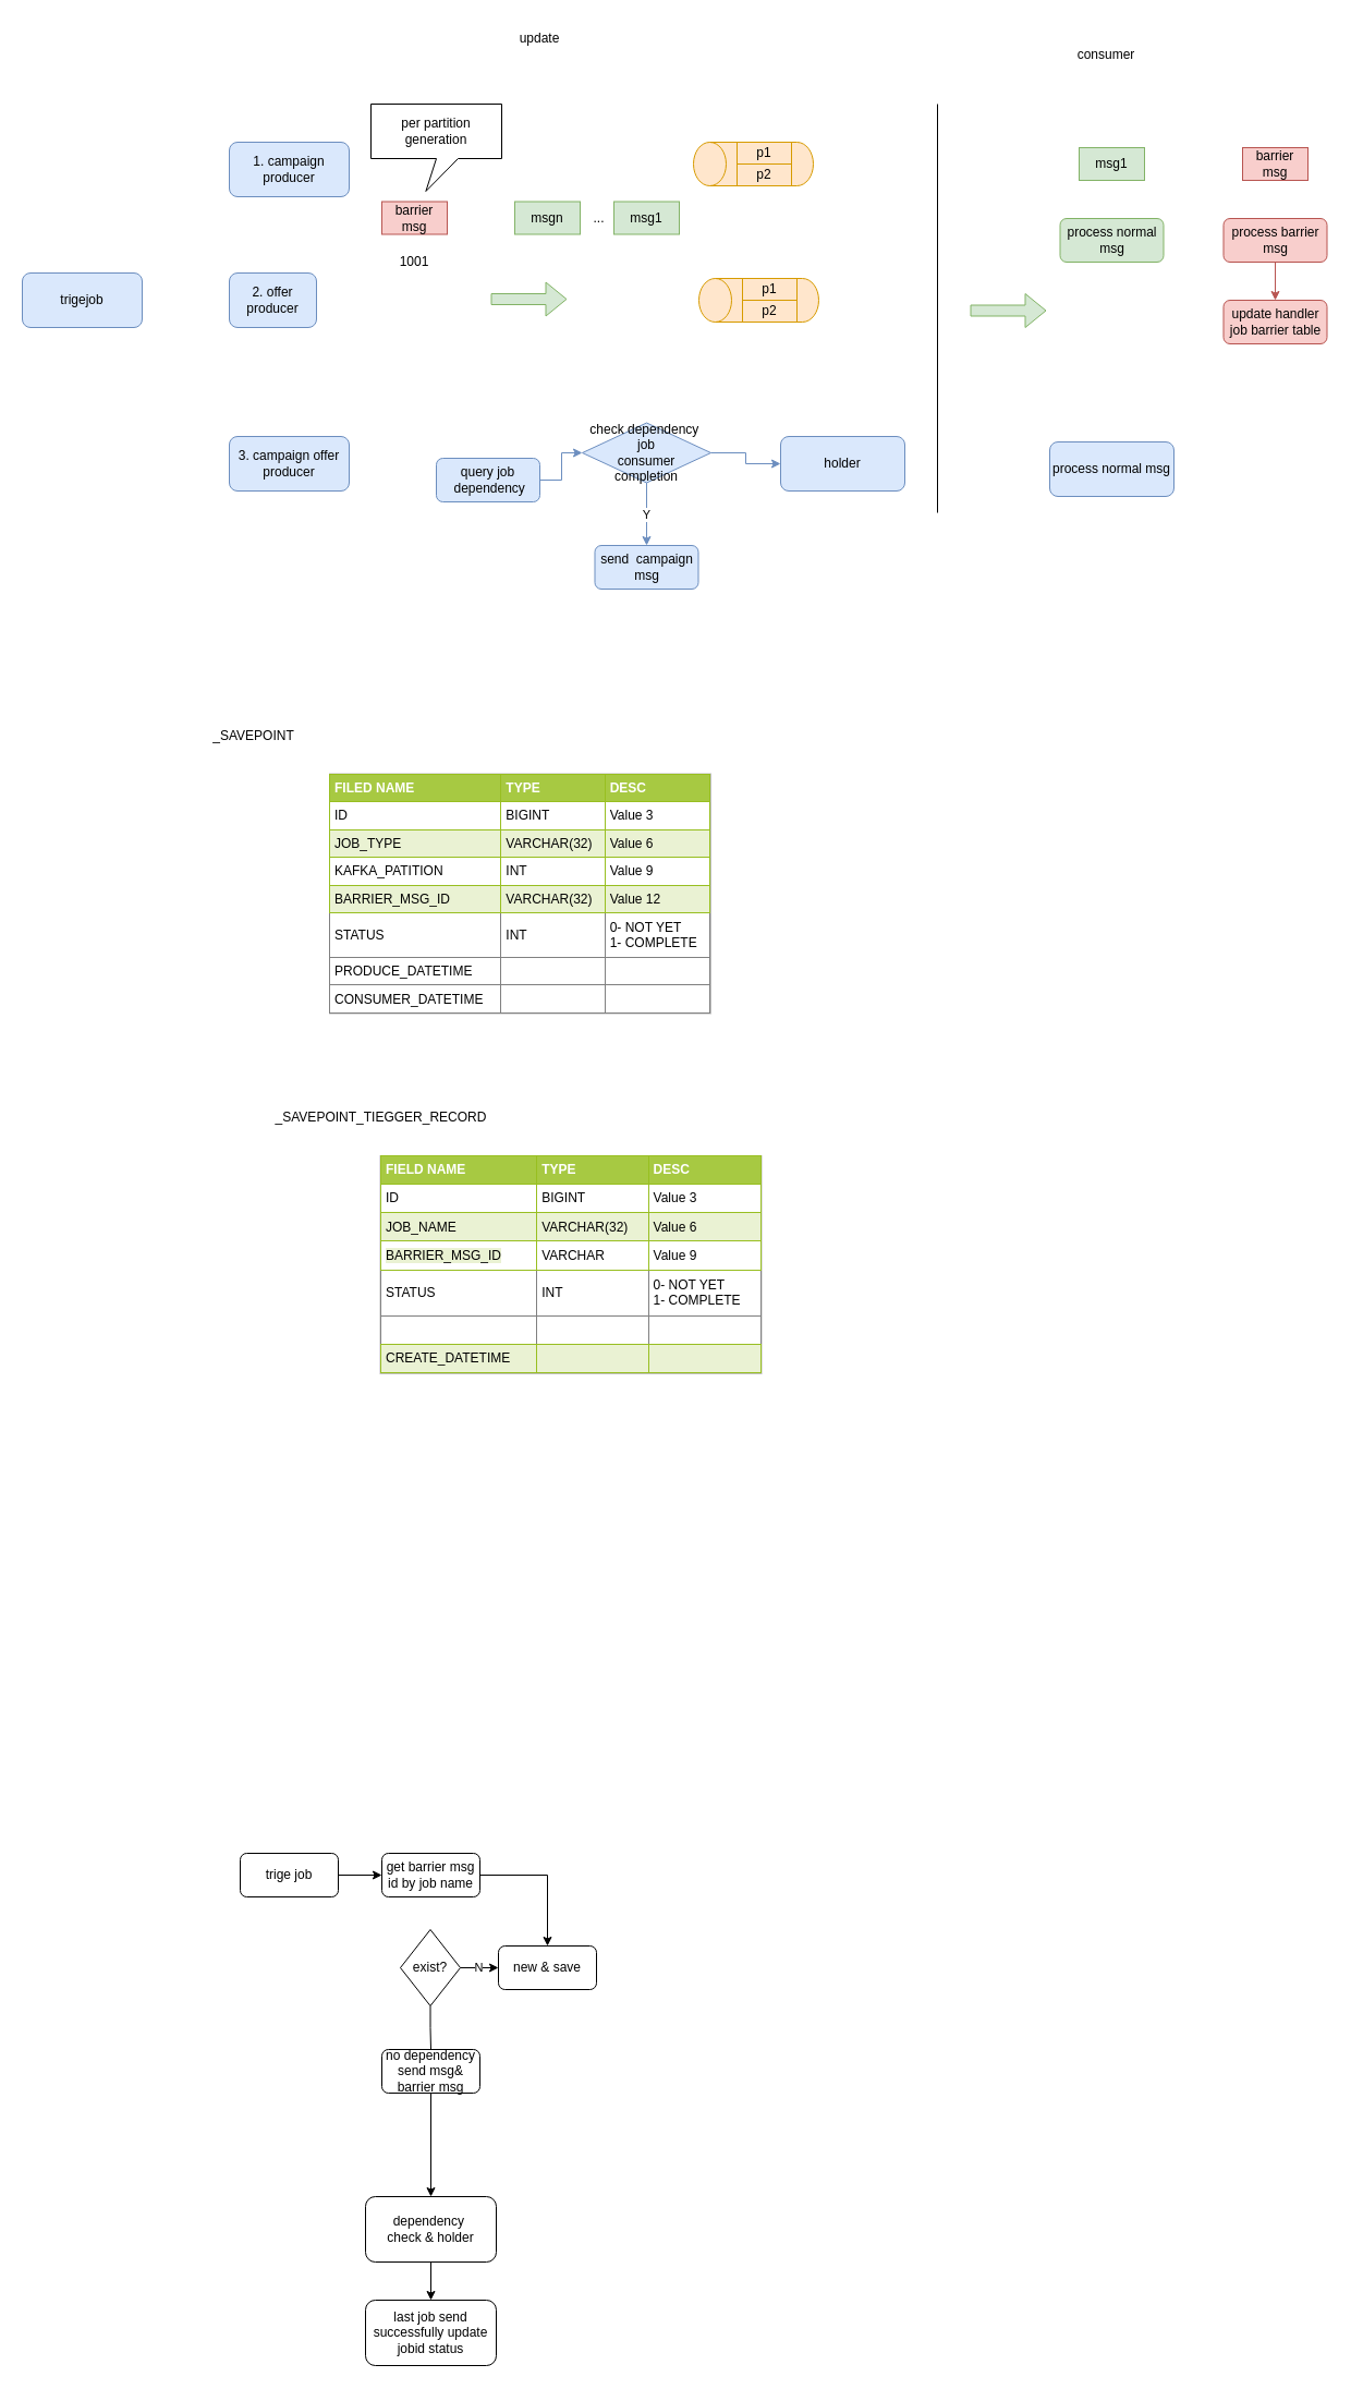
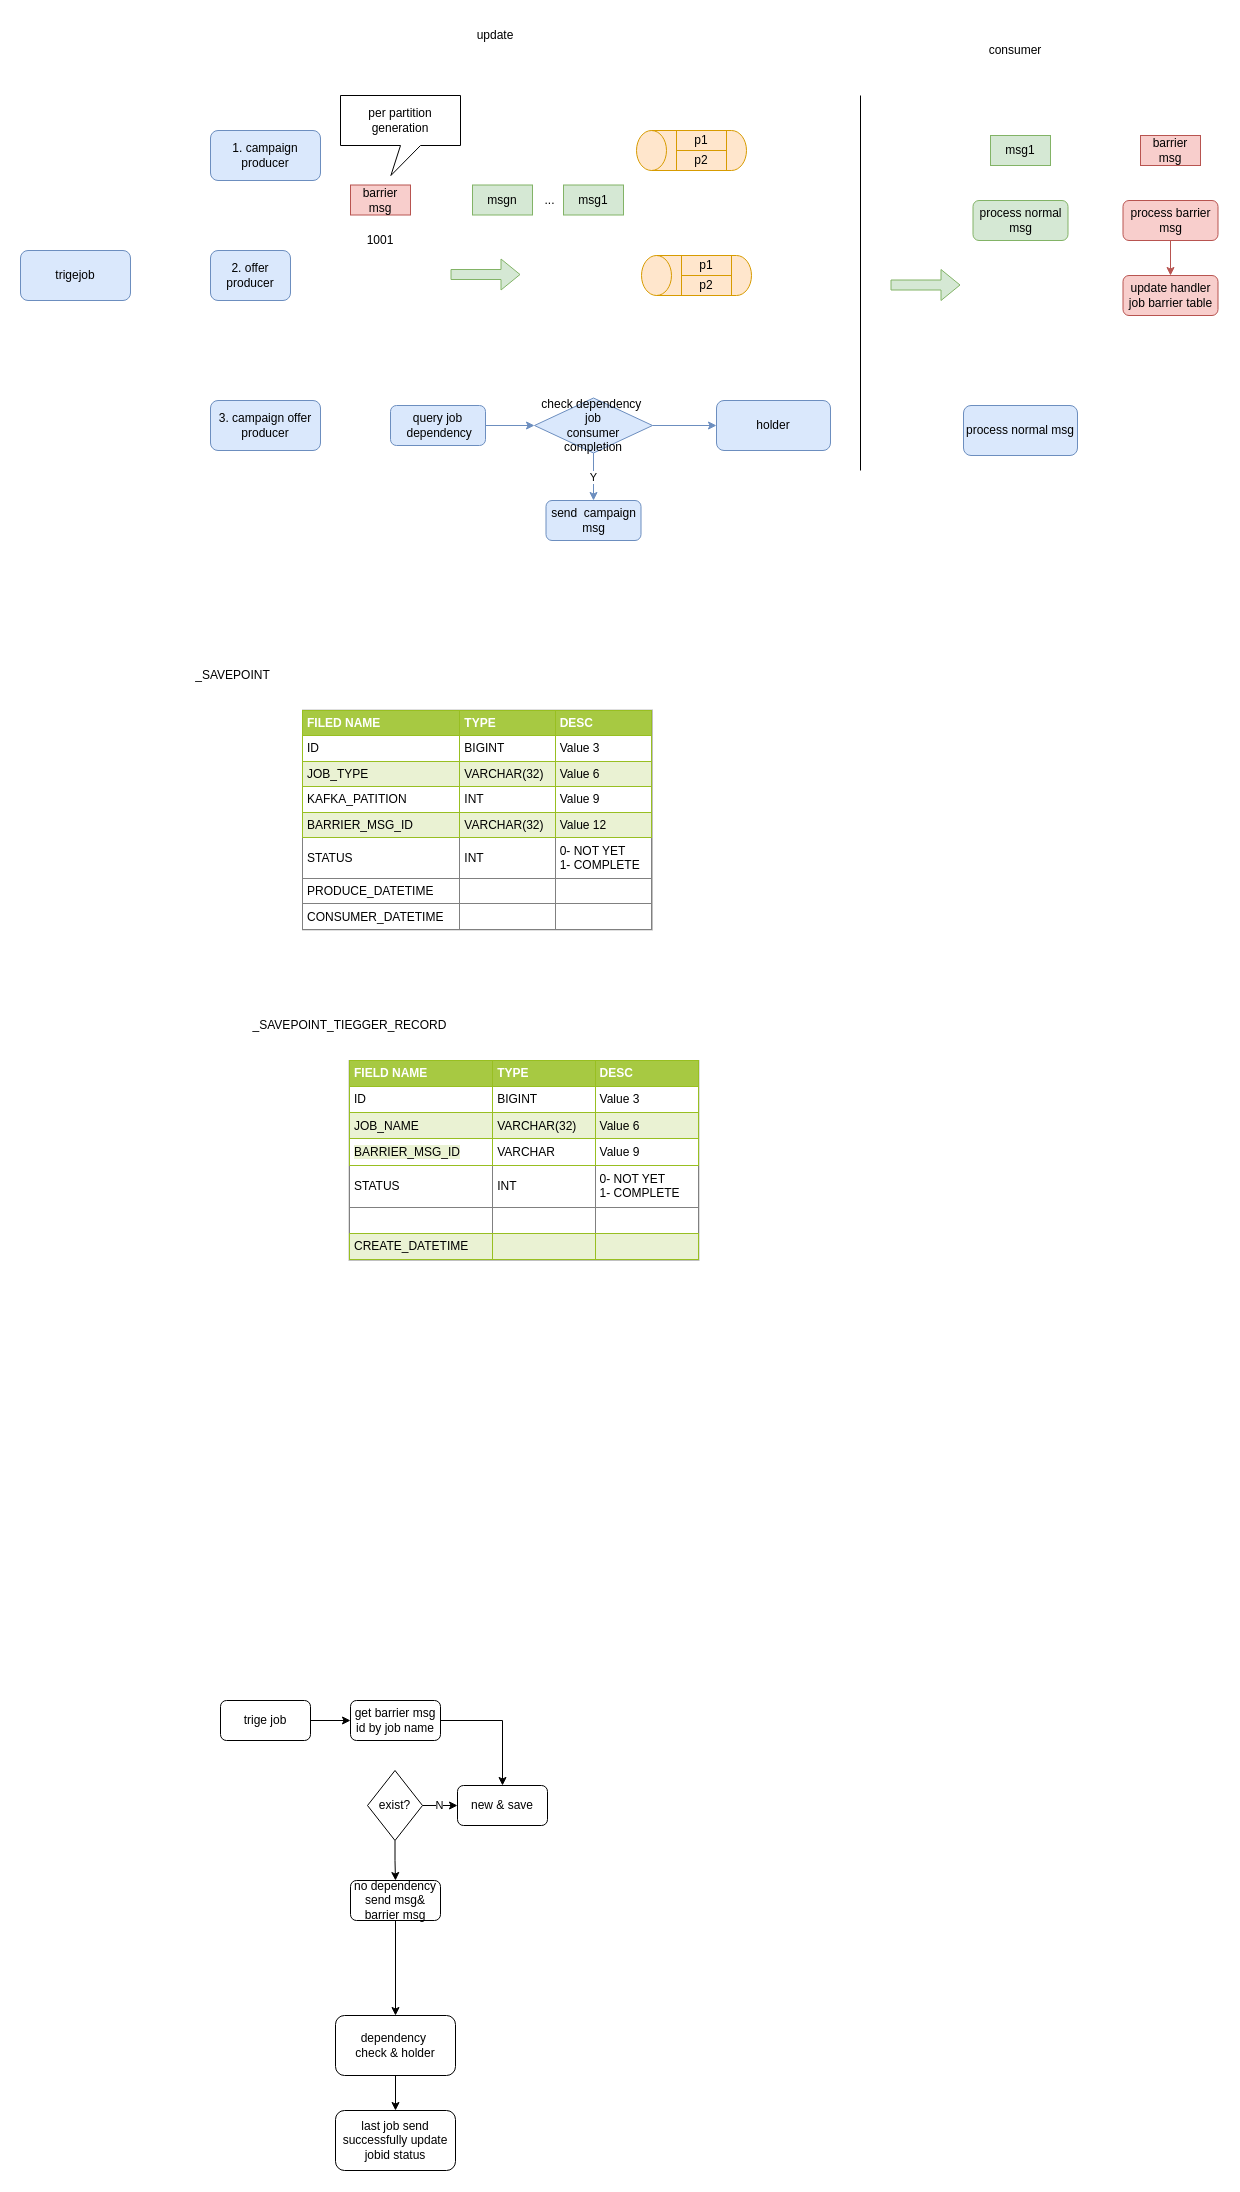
- <mxCell id="30" value="check dependency&amp;nbsp;&lt;br&gt;job&lt;br&gt;consumer&lt;br&gt;completion" style="rhombus;whiteSpace=wrap;html=1;fillColor=#dae8fc;strokeColor=#6c8ebf;" vertex="1" parent="1"><mxGeometry x="534" y="387.5" width="118" height="55" as="geometry" /></mxCell>
+ <mxCell id="30" value="check dependency&amp;nbsp;&lt;br&gt;job&lt;br&gt;consumer&lt;br&gt;completion" style="rhombus;whiteSpace=wrap;html=1;fillColor=#dae8fc;strokeColor=#6c8ebf;" vertex="1" parent="1"><mxGeometry x="534" y="397.5" width="118" height="55" as="geometry" /></mxCell>
- <mxCell id="27" value="query job &amp;nbsp;dependency" style="rounded=1;whiteSpace=wrap;html=1;fillColor=#dae8fc;strokeColor=#6c8ebf;" vertex="1" parent="1"><mxGeometry x="400" y="420" width="95" height="40" as="geometry" /></mxCell>
+ <mxCell id="27" value="query job &amp;nbsp;dependency" style="rounded=1;whiteSpace=wrap;html=1;fillColor=#dae8fc;strokeColor=#6c8ebf;" vertex="1" parent="1"><mxGeometry x="390" y="405" width="95" height="40" as="geometry" /></mxCell>
- <mxCell id="46" value="" style="edgeStyle=orthogonalEdgeStyle;rounded=0;orthogonalLoop=1;jettySize=auto;html=1;endArrow=none;" edge="1" parent="1" source="47" target="50"><mxGeometry relative="1" as="geometry" /></mxCell>
+ <mxCell id="46" value="" style="edgeStyle=orthogonalEdgeStyle;rounded=0;orthogonalLoop=1;jettySize=auto;html=1;" edge="1" parent="1" source="47" target="50"><mxGeometry relative="1" as="geometry" /></mxCell>
